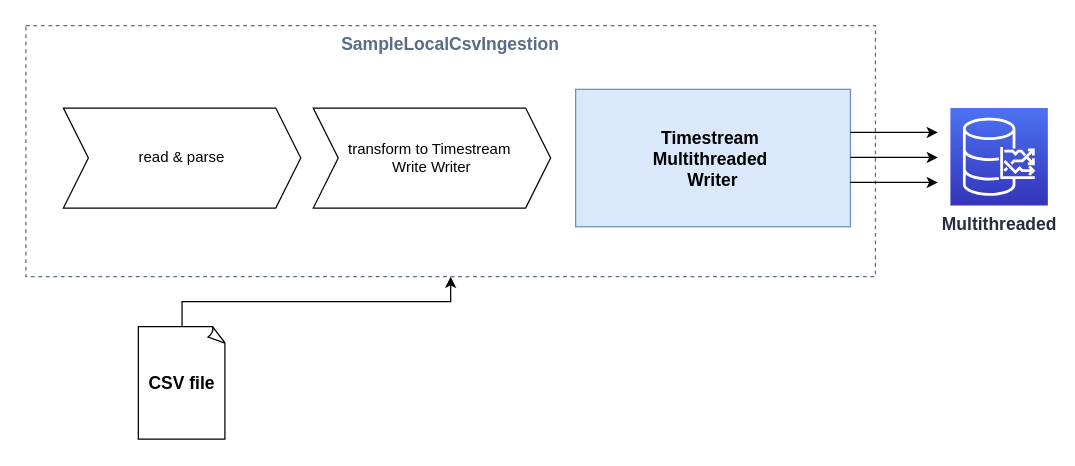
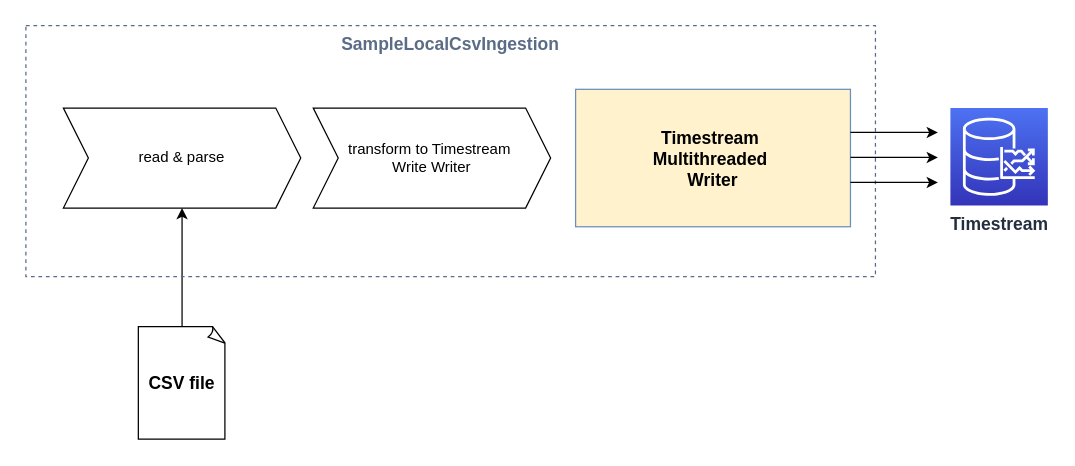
- <mxCell id="6" value="Timestream &#10;Multithreaded &#10;Writer" style="fillColor=#dae8fc;strokeColor=#6c8ebf;dashed=0;verticalAlign=middle;fontStyle=1;fontSize=14;" parent="1" vertex="1"><mxGeometry x="460" y="71" width="220" height="110" as="geometry" /></mxCell>
+ <mxCell id="6" value="Timestream &#10;Multithreaded &#10;Writer" style="fillColor=#fff2cc;strokeColor=#6c8ebf;dashed=0;verticalAlign=middle;fontStyle=1;fontSize=14;" parent="1" vertex="1"><mxGeometry x="460" y="71" width="220" height="110" as="geometry" /></mxCell>
- <mxCell id="2" value="&lt;b&gt;&lt;font style=&quot;font-size: 14px&quot;&gt;Multithreaded&lt;/font&gt;&lt;/b&gt;" style="outlineConnect=0;fontColor=#232F3E;gradientColor=#4D72F3;gradientDirection=north;fillColor=#3334B9;strokeColor=#ffffff;dashed=0;verticalLabelPosition=bottom;verticalAlign=top;align=center;html=1;fontSize=12;fontStyle=0;aspect=fixed;shape=mxgraph.aws4.resourceIcon;resIcon=mxgraph.aws4.timestream;" parent="1" vertex="1"><mxGeometry x="760" y="86" width="78" height="78" as="geometry" /></mxCell>
+ <mxCell id="2" value="&lt;b&gt;&lt;font style=&quot;font-size: 14px&quot;&gt;Timestream&lt;/font&gt;&lt;/b&gt;" style="outlineConnect=0;fontColor=#232F3E;gradientColor=#4D72F3;gradientDirection=north;fillColor=#3334B9;strokeColor=#ffffff;dashed=0;verticalLabelPosition=bottom;verticalAlign=top;align=center;html=1;fontSize=12;fontStyle=0;aspect=fixed;shape=mxgraph.aws4.resourceIcon;resIcon=mxgraph.aws4.timestream;" parent="1" vertex="1"><mxGeometry x="760" y="86" width="78" height="78" as="geometry" /></mxCell>
- <mxCell id="3" style="edgeStyle=orthogonalEdgeStyle;rounded=0;orthogonalLoop=1;jettySize=auto;html=1;fontSize=14;" parent="1" source="4" target="5" edge="1"><mxGeometry relative="1" as="geometry" /></mxCell>
+ <mxCell id="3" style="edgeStyle=orthogonalEdgeStyle;rounded=0;orthogonalLoop=1;jettySize=auto;html=1;fontSize=14;" parent="1" source="4" target="7" edge="1"><mxGeometry relative="1" as="geometry" /></mxCell>
